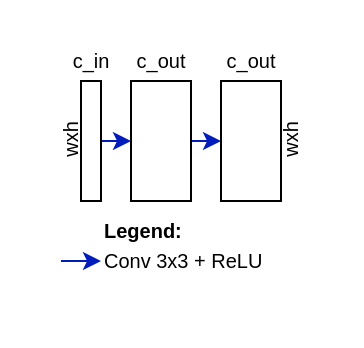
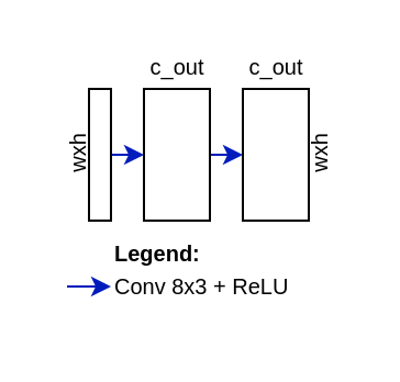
- <mxCell id="7" value="c_in" style="text;html=1;align=center;verticalAlign=middle;resizable=0;points=[];autosize=1;fontSize=10;" vertex="1" parent="1"><mxGeometry x="30" y="20" width="30" height="20" as="geometry" /></mxCell>
- <mxCell id="12" value="&lt;p style=&quot;line-height: 150%&quot;&gt;&lt;b&gt;Legend:&lt;/b&gt;&lt;br&gt;Conv 3x3 + ReLU&lt;br&gt;&lt;/p&gt;" style="text;html=1;align=left;verticalAlign=middle;resizable=0;points=[];autosize=1;fontSize=10;" vertex="1" parent="1"><mxGeometry x="50" y="92" width="90" height="60" as="geometry" /></mxCell>
+ <mxCell id="12" value="&lt;p style=&quot;line-height: 150%&quot;&gt;&lt;b&gt;Legend:&lt;/b&gt;&lt;br&gt;Conv 8x3 + ReLU&lt;br&gt;&lt;/p&gt;" style="text;html=1;align=left;verticalAlign=middle;resizable=0;points=[];autosize=1;fontSize=10;" vertex="1" parent="1"><mxGeometry x="50" y="92" width="90" height="60" as="geometry" /></mxCell>
